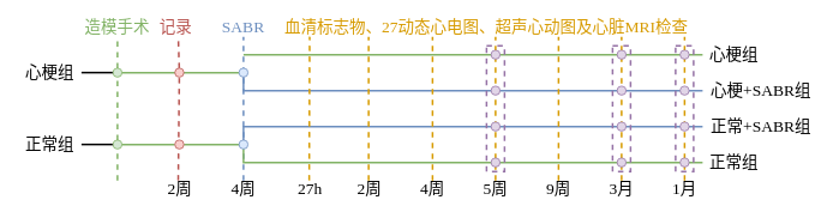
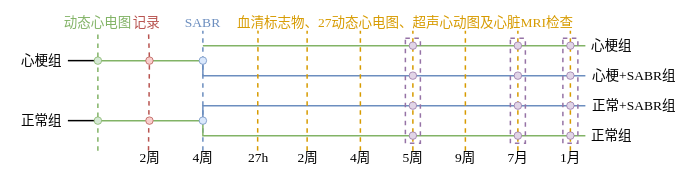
- <mxCell id="9" value="&lt;font color=&quot;#82b366&quot; style=&quot;font-size: 18px;&quot; face=&quot;LXGW WenKai&quot;&gt;造模手术&lt;/font&gt;" style="text;html=1;strokeColor=none;fillColor=none;align=center;verticalAlign=middle;whiteSpace=wrap;rounded=0;" vertex="1" parent="1"><mxGeometry x="80" y="20" width="100" height="20" as="geometry" /></mxCell>
+ <mxCell id="9" value="&lt;font color=&quot;#82b366&quot; style=&quot;font-size: 18px;&quot; face=&quot;LXGW WenKai&quot;&gt;动态心电图&lt;/font&gt;" style="text;html=1;strokeColor=none;fillColor=none;align=center;verticalAlign=middle;whiteSpace=wrap;rounded=0;" vertex="1" parent="1"><mxGeometry x="80" y="20" width="100" height="20" as="geometry" /></mxCell>
- <mxCell id="35" value="&lt;font style=&quot;font-size: 18px;&quot; face=&quot;LXGW WenKai&quot;&gt;3月&lt;/font&gt;" style="text;html=1;strokeColor=none;fillColor=none;align=center;verticalAlign=middle;whiteSpace=wrap;rounded=0;" vertex="1" parent="1"><mxGeometry x="670" y="200" width="40" height="20" as="geometry" /></mxCell>
+ <mxCell id="35" value="&lt;font style=&quot;font-size: 18px;&quot; face=&quot;LXGW WenKai&quot;&gt;7月&lt;/font&gt;" style="text;html=1;strokeColor=none;fillColor=none;align=center;verticalAlign=middle;whiteSpace=wrap;rounded=0;" vertex="1" parent="1"><mxGeometry x="670" y="200" width="40" height="20" as="geometry" /></mxCell>
